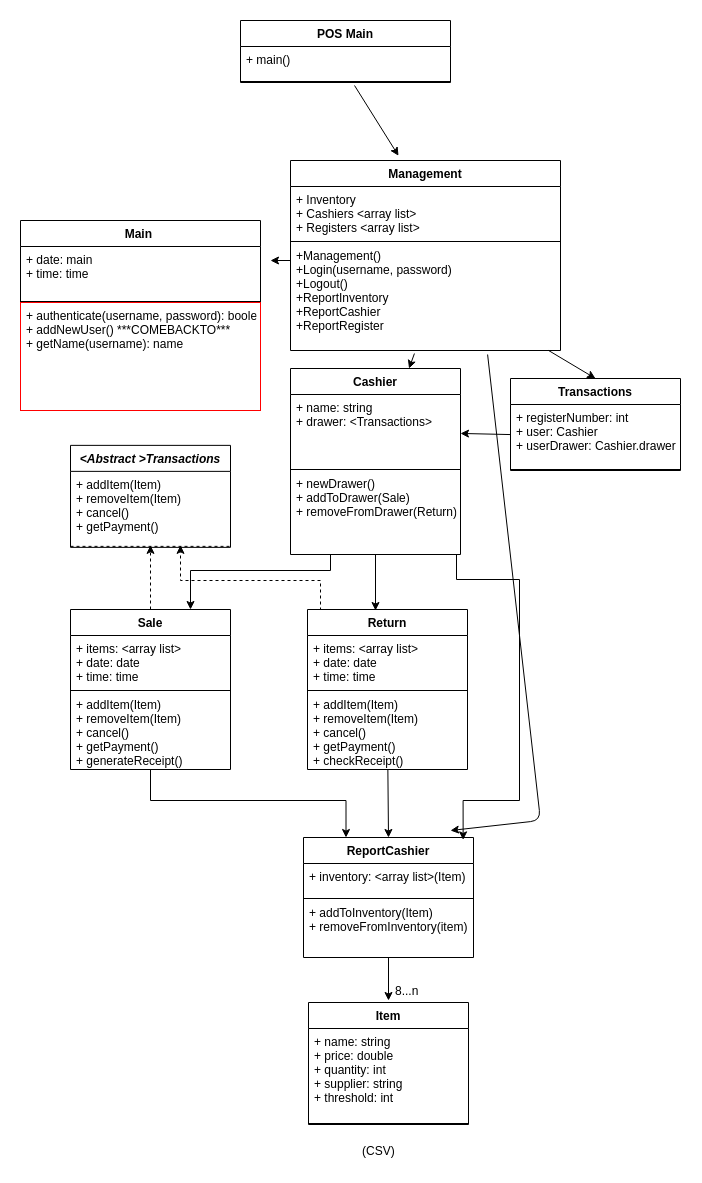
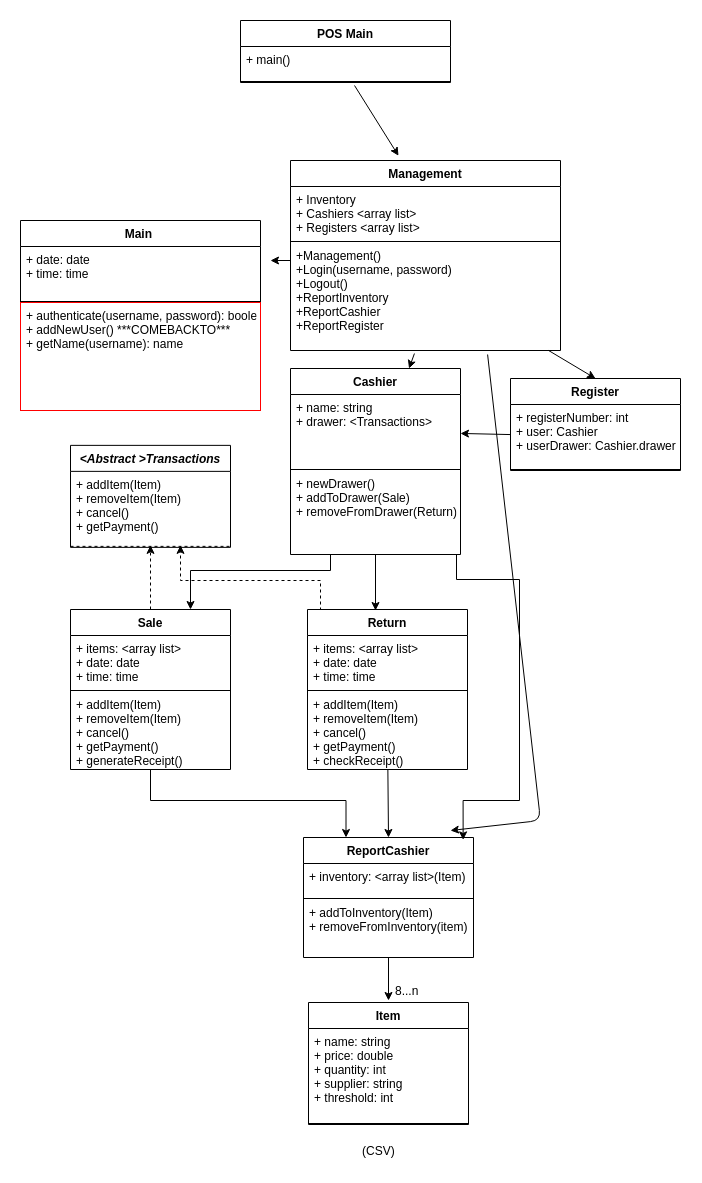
- <mxCell id="36" value="+ date: main&#10;+ time: time&#10;" style="text;strokeColor=none;fillColor=none;align=left;verticalAlign=top;spacingLeft=4;spacingRight=4;overflow=hidden;rotatable=0;points=[[0,0.5],[1,0.5]];portConstraint=eastwest;" parent="35" vertex="1"><mxGeometry y="26" width="240" height="54" as="geometry" /></mxCell>
+ <mxCell id="36" value="+ date: date&#10;+ time: time&#10;" style="text;strokeColor=none;fillColor=none;align=left;verticalAlign=top;spacingLeft=4;spacingRight=4;overflow=hidden;rotatable=0;points=[[0,0.5],[1,0.5]];portConstraint=eastwest;" parent="35" vertex="1"><mxGeometry y="26" width="240" height="54" as="geometry" /></mxCell>
- <mxCell id="11" value="Transactions" style="swimlane;fontStyle=1;align=center;verticalAlign=top;childLayout=stackLayout;horizontal=1;startSize=26;horizontalStack=0;resizeParent=1;resizeParentMax=0;resizeLast=0;collapsible=1;marginBottom=0;" parent="1" vertex="1"><mxGeometry x="510" y="378" width="170" height="92" as="geometry" /></mxCell>
+ <mxCell id="11" value="Register" style="swimlane;fontStyle=1;align=center;verticalAlign=top;childLayout=stackLayout;horizontal=1;startSize=26;horizontalStack=0;resizeParent=1;resizeParentMax=0;resizeLast=0;collapsible=1;marginBottom=0;" parent="1" vertex="1"><mxGeometry x="510" y="378" width="170" height="92" as="geometry" /></mxCell>
